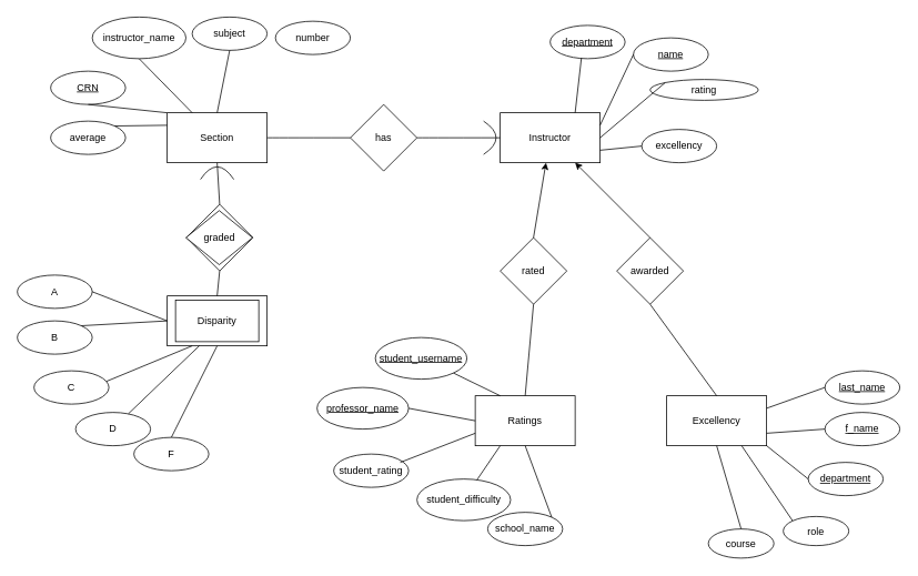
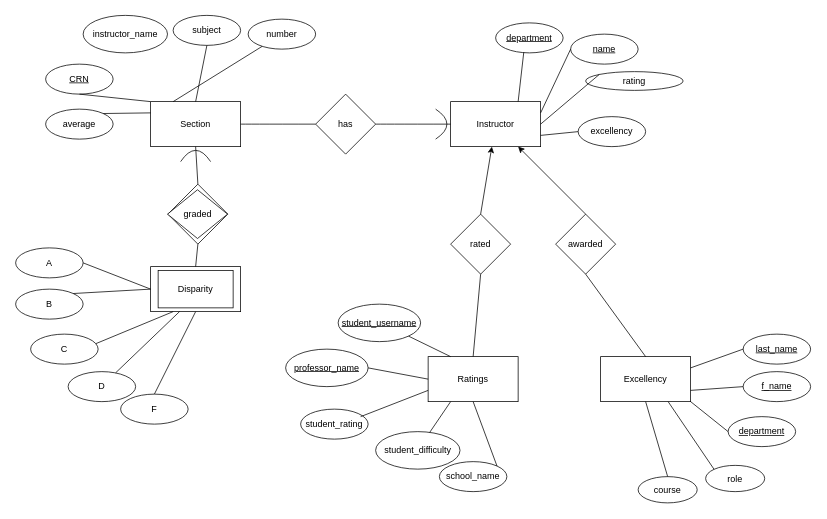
- <mxCell id="9" value="" style="endArrow=none;html=1;rounded=0;strokeColor=default;entryX=0.5;entryY=1;entryDx=0;entryDy=0;exitX=0.25;exitY=0;exitDx=0;exitDy=0;" edge="1" parent="1" source="3" target="6"><mxGeometry width="50" height="50" relative="1" as="geometry"><mxPoint x="270" y="265" as="sourcePoint" /><mxPoint x="320" y="215" as="targetPoint" /></mxGeometry></mxCell>
+ <mxCell id="9" value="" style="endArrow=none;html=1;rounded=0;strokeColor=default;exitX=0.25;exitY=0;exitDx=0;exitDy=0;" edge="1" parent="1" source="3" target="11"><mxGeometry width="50" height="50" relative="1" as="geometry"><mxPoint x="270" y="265" as="sourcePoint" /><mxPoint x="320" y="215" as="targetPoint" /></mxGeometry></mxCell>
